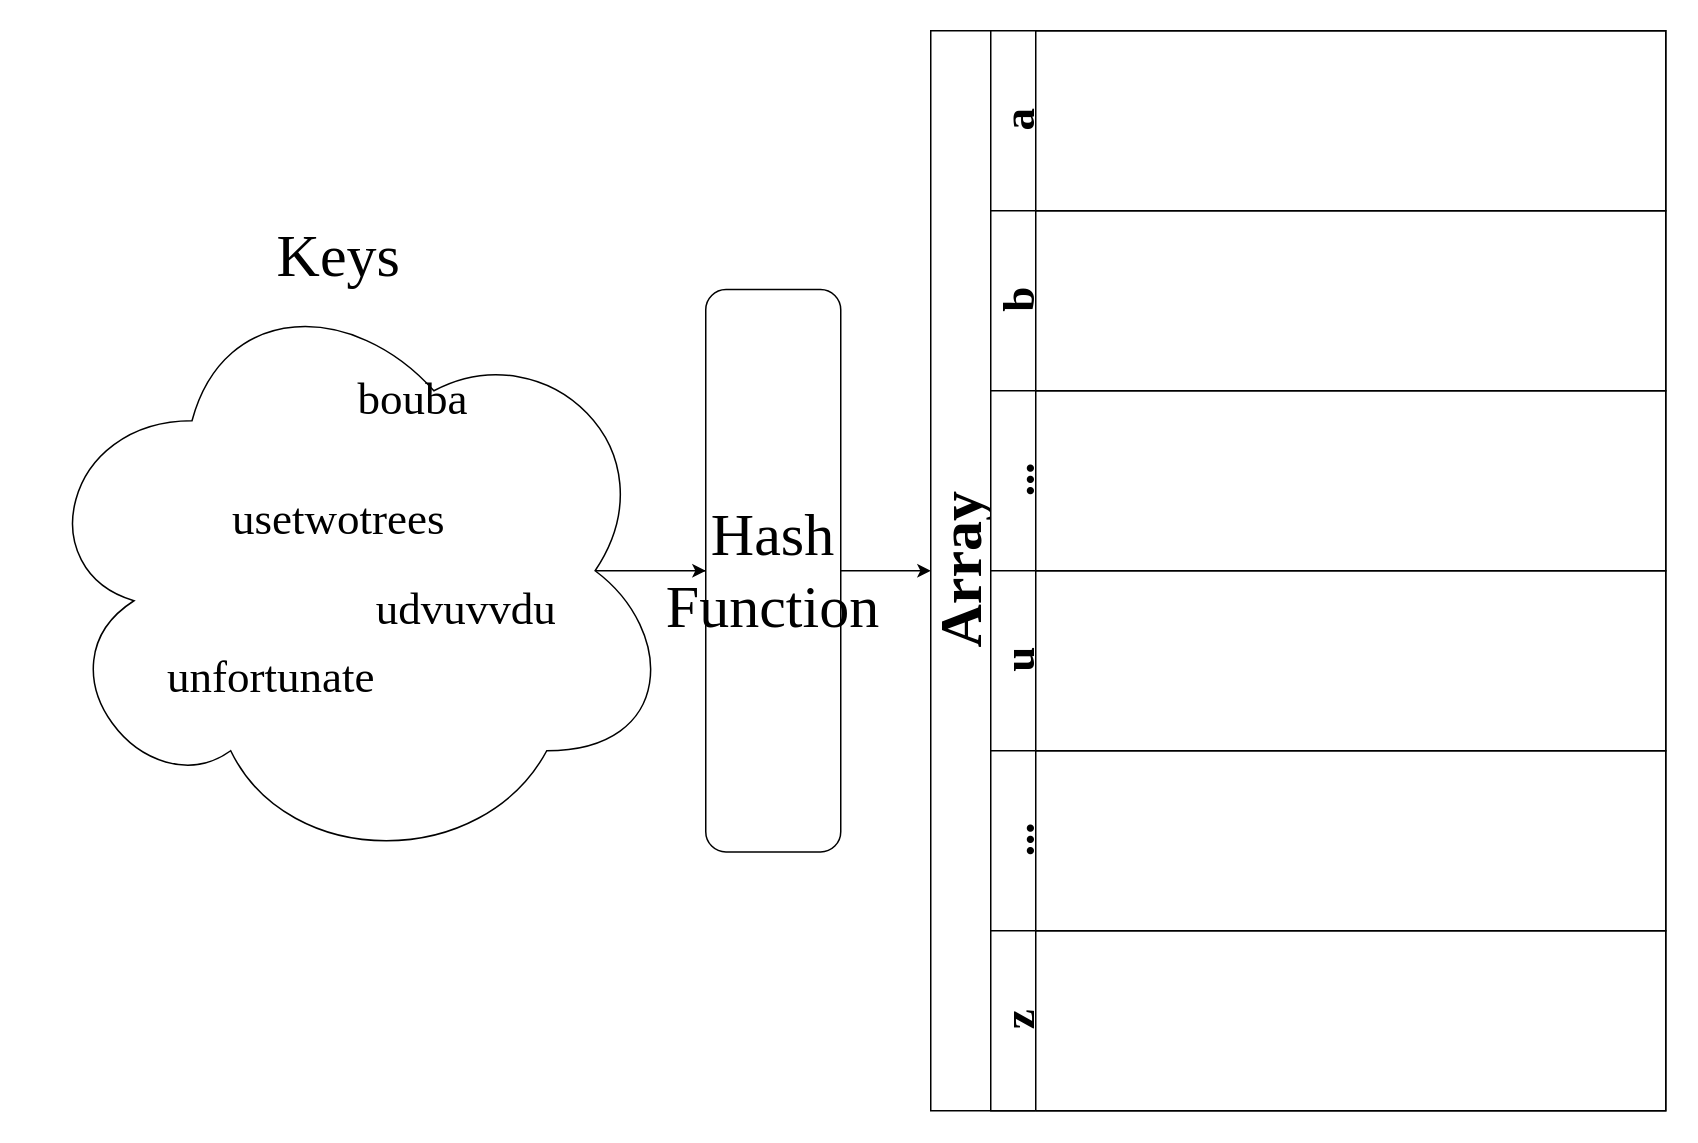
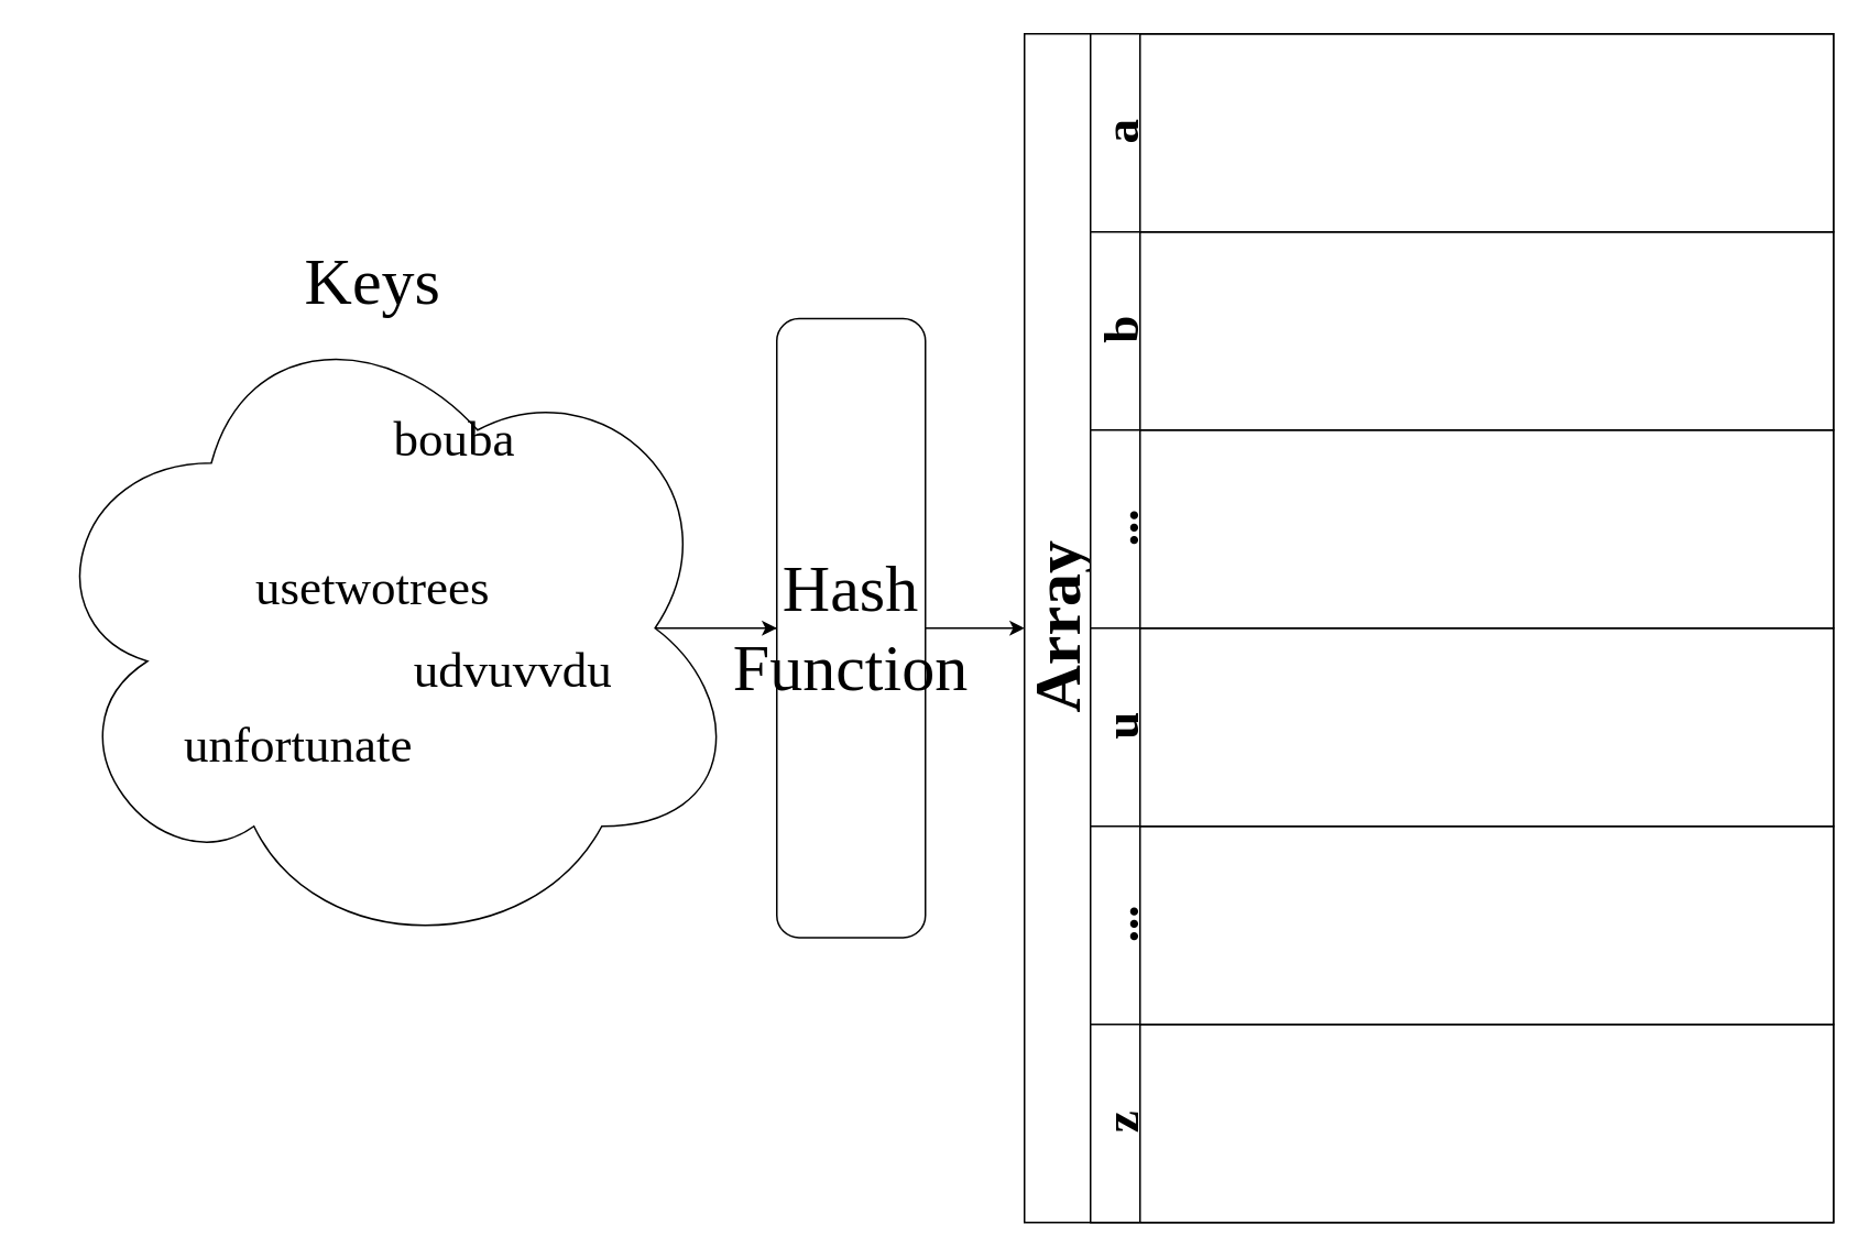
- <mxCell id="6" value="usetwotrees" style="text;html=1;align=center;verticalAlign=middle;resizable=0;points=[];autosize=1;strokeColor=none;fillColor=none;fontSize=30;fontFamily=Lucida Console;" vertex="1" parent="1"><mxGeometry x="115" y="320" width="220" height="50" as="geometry" /></mxCell>
+ <mxCell id="6" value="usetwotrees" style="text;html=1;align=center;verticalAlign=middle;resizable=0;points=[];autosize=1;strokeColor=none;fillColor=none;fontSize=30;fontFamily=Lucida Console;" vertex="1" parent="1"><mxGeometry x="115" y="330" width="220" height="50" as="geometry" /></mxCell>
